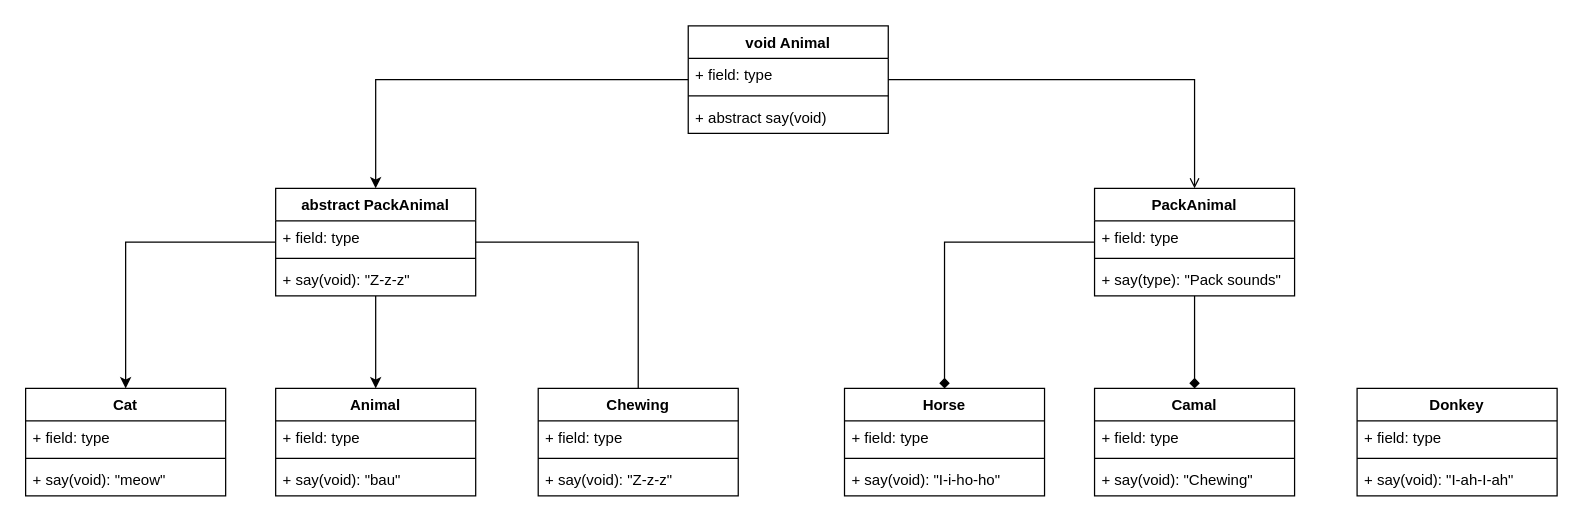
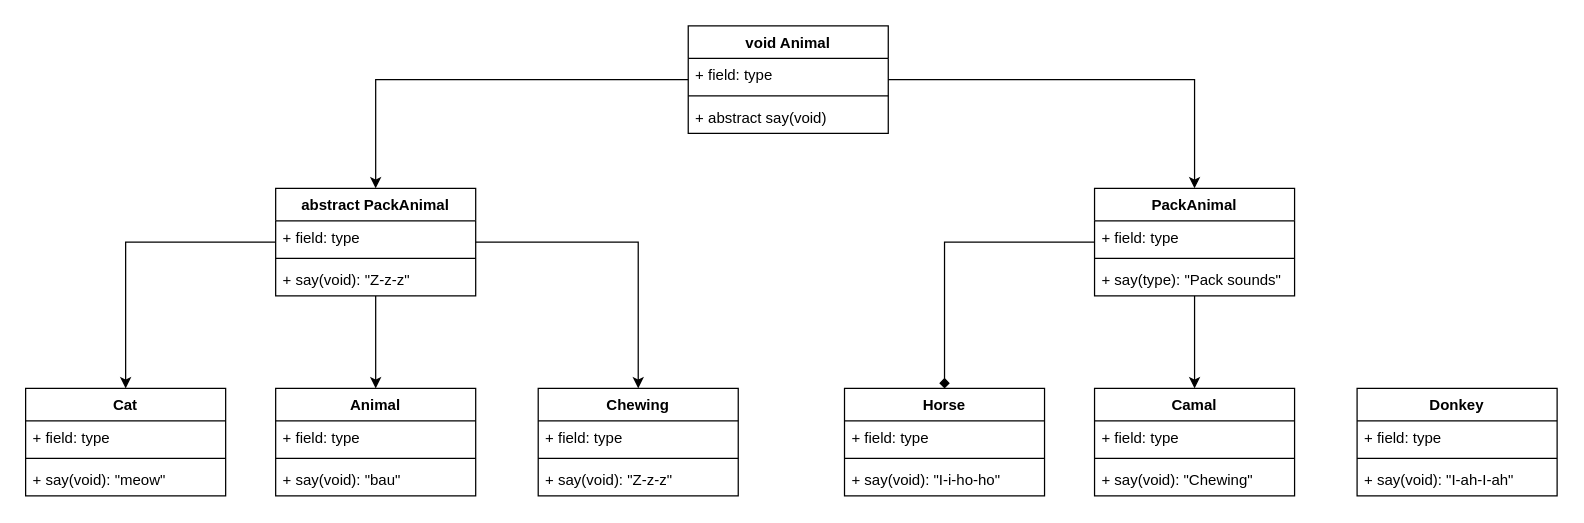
- <mxCell id="40" value="" style="edgeStyle=orthogonalEdgeStyle;rounded=0;orthogonalLoop=1;jettySize=auto;html=1;entryX=0.5;entryY=0;entryDx=0;entryDy=0;endArrow=open;" edge="1" parent="1" source="41" target="11"><mxGeometry relative="1" as="geometry"><mxPoint x="790" y="63" as="targetPoint" /></mxGeometry></mxCell>
+ <mxCell id="40" value="" style="edgeStyle=orthogonalEdgeStyle;rounded=0;orthogonalLoop=1;jettySize=auto;html=1;entryX=0.5;entryY=0;entryDx=0;entryDy=0;" edge="1" parent="1" source="41" target="11"><mxGeometry relative="1" as="geometry"><mxPoint x="790" y="63" as="targetPoint" /></mxGeometry></mxCell>
- <mxCell id="10" value="" style="edgeStyle=orthogonalEdgeStyle;rounded=0;orthogonalLoop=1;jettySize=auto;html=1;endArrow=diamond;" edge="1" parent="1" source="11" target="31"><mxGeometry relative="1" as="geometry" /></mxCell>
+ <mxCell id="10" value="" style="edgeStyle=orthogonalEdgeStyle;rounded=0;orthogonalLoop=1;jettySize=auto;html=1;" edge="1" parent="1" source="11" target="31"><mxGeometry relative="1" as="geometry" /></mxCell>
- <mxCell id="4" value="" style="edgeStyle=orthogonalEdgeStyle;rounded=0;orthogonalLoop=1;jettySize=auto;html=1;entryX=0.5;entryY=0;entryDx=0;entryDy=0;endArrow=none;" edge="1" parent="1" source="5" target="23"><mxGeometry relative="1" as="geometry"><mxPoint x="460" y="193" as="targetPoint" /></mxGeometry></mxCell>
+ <mxCell id="4" value="" style="edgeStyle=orthogonalEdgeStyle;rounded=0;orthogonalLoop=1;jettySize=auto;html=1;entryX=0.5;entryY=0;entryDx=0;entryDy=0;" edge="1" parent="1" source="5" target="23"><mxGeometry relative="1" as="geometry"><mxPoint x="460" y="193" as="targetPoint" /></mxGeometry></mxCell>
